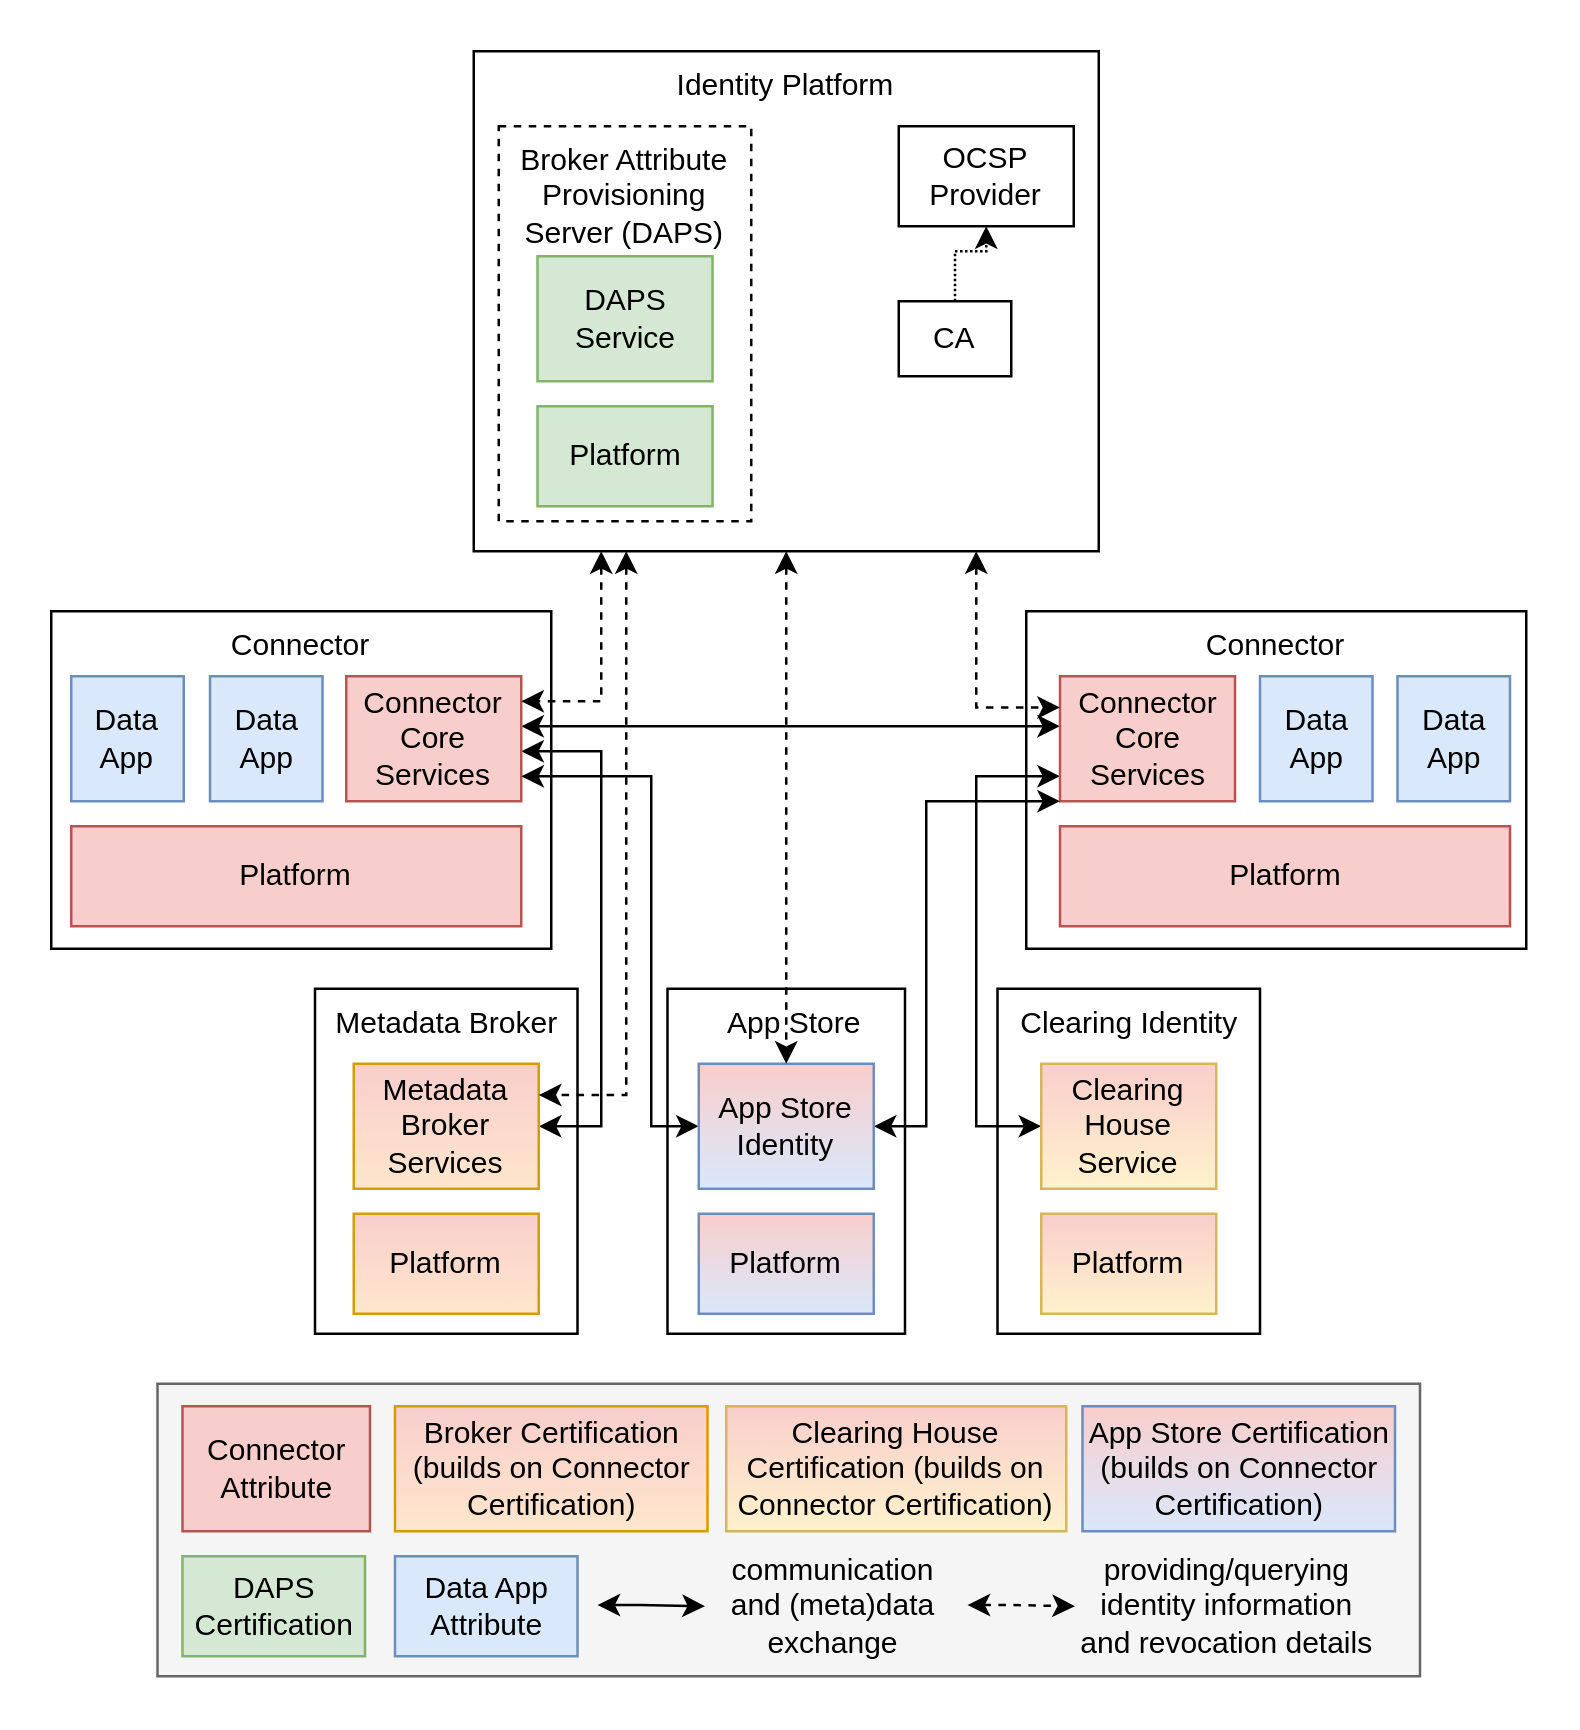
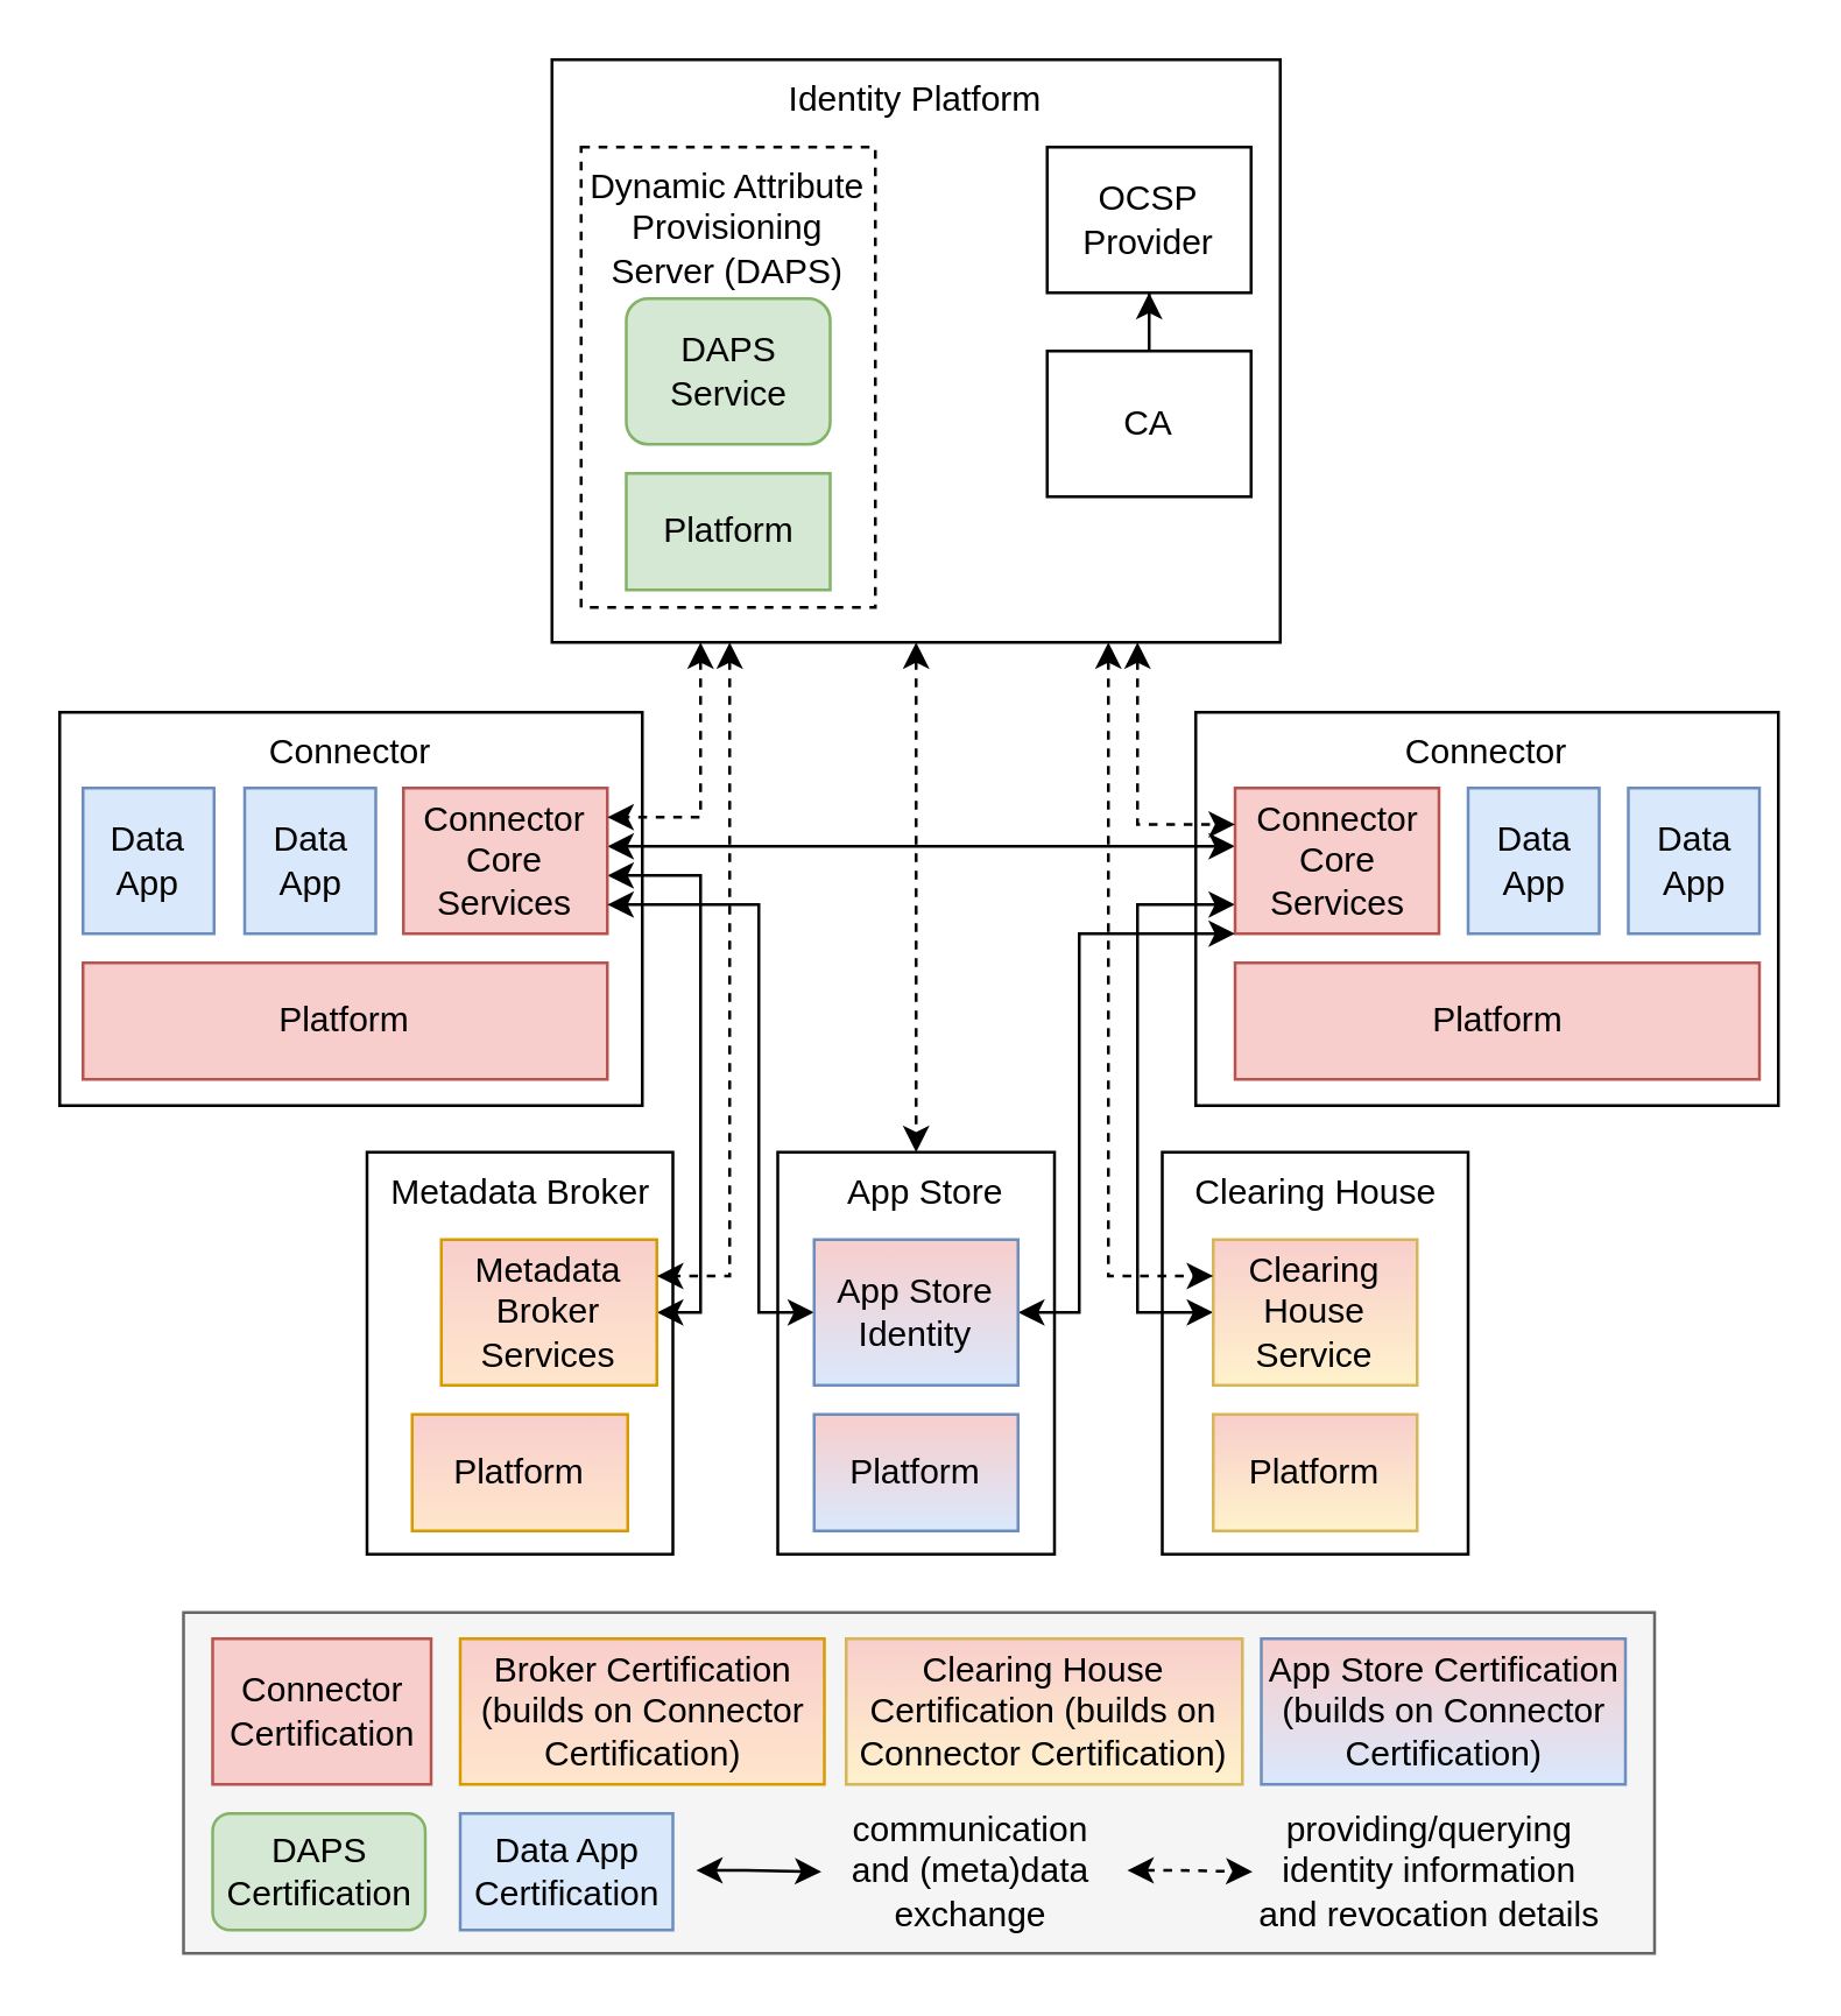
- <mxCell id="28" value="OCSP Provider" style="rounded=0;whiteSpace=wrap;html=1;" parent="1" vertex="1"><mxGeometry x="359" y="50" width="70" height="40" as="geometry" /></mxCell>
+ <mxCell id="28" value="OCSP Provider" style="rounded=0;whiteSpace=wrap;html=1;" parent="1" vertex="1"><mxGeometry x="359" y="50" width="70" height="50" as="geometry" /></mxCell>
- <mxCell id="4" value="Broker Attribute Provisioning Server (DAPS)" style="rounded=0;whiteSpace=wrap;html=1;dashed=1;verticalAlign=top;" parent="1" vertex="1"><mxGeometry x="199" y="50" width="101" height="158" as="geometry" /></mxCell>
+ <mxCell id="4" value="Dynamic Attribute Provisioning Server (DAPS)" style="rounded=0;whiteSpace=wrap;html=1;dashed=1;verticalAlign=top;" parent="1" vertex="1"><mxGeometry x="199" y="50" width="101" height="158" as="geometry" /></mxCell>
- <mxCell id="24" value="DAPS Service" style="rounded=0;whiteSpace=wrap;html=1;fillColor=#d5e8d4;strokeColor=#82b366;" parent="1" vertex="1"><mxGeometry x="214.5" y="102" width="70" height="50" as="geometry" /></mxCell>
+ <mxCell id="24" value="DAPS Service" style="whiteSpace=wrap;html=1;fillColor=#d5e8d4;strokeColor=#82b366;rounded=1;" parent="1" vertex="1"><mxGeometry x="214.5" y="102" width="70" height="50" as="geometry" /></mxCell>
- <mxCell id="27" value="CA" style="rounded=0;whiteSpace=wrap;html=1;" parent="1" vertex="1"><mxGeometry x="359" y="120" width="45" height="30" as="geometry" /></mxCell>
+ <mxCell id="27" value="CA" style="rounded=0;whiteSpace=wrap;html=1;" parent="1" vertex="1"><mxGeometry x="359" y="120" width="70" height="50" as="geometry" /></mxCell>
+ <mxCell id="39" style="edgeStyle=orthogonalEdgeStyle;rounded=0;orthogonalLoop=1;jettySize=auto;html=1;entryX=0;entryY=0.25;entryDx=0;entryDy=0;startArrow=classic;startFill=1;dashed=1;" parent="1" target="23" edge="1" source="3"><mxGeometry relative="1" as="geometry"><mxPoint x="320" y="220" as="sourcePoint" /><Array as="points"><mxPoint x="380" y="438" /></Array></mxGeometry></mxCell>
- <mxCell id="48" style="edgeStyle=orthogonalEdgeStyle;rounded=0;orthogonalLoop=1;jettySize=auto;html=1;startArrow=classic;startFill=1;entryX=0.5;entryY=0;entryDx=0;entryDy=0;dashed=1;" edge="1" parent="1" source="3" target="46"><mxGeometry relative="1" as="geometry" /></mxCell>
+ <mxCell id="48" style="edgeStyle=orthogonalEdgeStyle;rounded=0;orthogonalLoop=1;jettySize=auto;html=1;startArrow=classic;startFill=1;dashed=1;" edge="1" parent="1" source="3" target="42"><mxGeometry relative="1" as="geometry" /></mxCell>
- <mxCell id="6" value="Clearing Identity" style="rounded=0;whiteSpace=wrap;html=1;verticalAlign=top;" parent="1" vertex="1"><mxGeometry x="398.5" y="395" width="105" height="138" as="geometry" /></mxCell>
+ <mxCell id="6" value="Clearing House" style="rounded=0;whiteSpace=wrap;html=1;verticalAlign=top;" parent="1" vertex="1"><mxGeometry x="398.5" y="395" width="105" height="138" as="geometry" /></mxCell>
- <mxCell id="21" value="Metadata Broker&lt;br&gt;Services" style="rounded=0;whiteSpace=wrap;html=1;fillColor=#ffe6cc;strokeColor=#d79b00;gradientColor=#F8CECC;gradientDirection=north;" parent="1" vertex="1"><mxGeometry x="141" y="425" width="74" height="50" as="geometry" /></mxCell>
+ <mxCell id="21" value="Metadata Broker&lt;br&gt;Services" style="rounded=0;whiteSpace=wrap;html=1;fillColor=#ffe6cc;strokeColor=#d79b00;gradientColor=#F8CECC;gradientDirection=north;" parent="1" vertex="1"><mxGeometry x="151" y="425" width="74" height="50" as="geometry" /></mxCell>
- <mxCell id="29" value="Connector Attribute" style="rounded=0;whiteSpace=wrap;html=1;gradientDirection=north;fillColor=#f8cecc;strokeColor=#b85450;" parent="1" vertex="1"><mxGeometry x="72.5" y="562" width="75" height="50" as="geometry" /></mxCell>
+ <mxCell id="29" value="Connector Certification" style="rounded=0;whiteSpace=wrap;html=1;gradientDirection=north;fillColor=#f8cecc;strokeColor=#b85450;" parent="1" vertex="1"><mxGeometry x="72.5" y="562" width="75" height="50" as="geometry" /></mxCell>
- <mxCell id="33" value="DAPS Certification" style="rounded=0;whiteSpace=wrap;html=1;gradientDirection=north;fillColor=#d5e8d4;strokeColor=#82b366;" parent="1" vertex="1"><mxGeometry x="72.5" y="622" width="73" height="40" as="geometry" /></mxCell>
+ <mxCell id="33" value="DAPS Certification" style="whiteSpace=wrap;html=1;gradientDirection=north;fillColor=#d5e8d4;strokeColor=#82b366;rounded=1;" parent="1" vertex="1"><mxGeometry x="72.5" y="622" width="73" height="40" as="geometry" /></mxCell>
- <mxCell id="32" value="Data App Attribute" style="rounded=0;whiteSpace=wrap;html=1;gradientDirection=north;fillColor=#dae8fc;strokeColor=#6c8ebf;" parent="1" vertex="1"><mxGeometry x="157.5" y="622" width="73" height="40" as="geometry" /></mxCell>
+ <mxCell id="32" value="Data App Certification" style="rounded=0;whiteSpace=wrap;html=1;gradientDirection=north;fillColor=#dae8fc;strokeColor=#6c8ebf;" parent="1" vertex="1"><mxGeometry x="157.5" y="622" width="73" height="40" as="geometry" /></mxCell>
